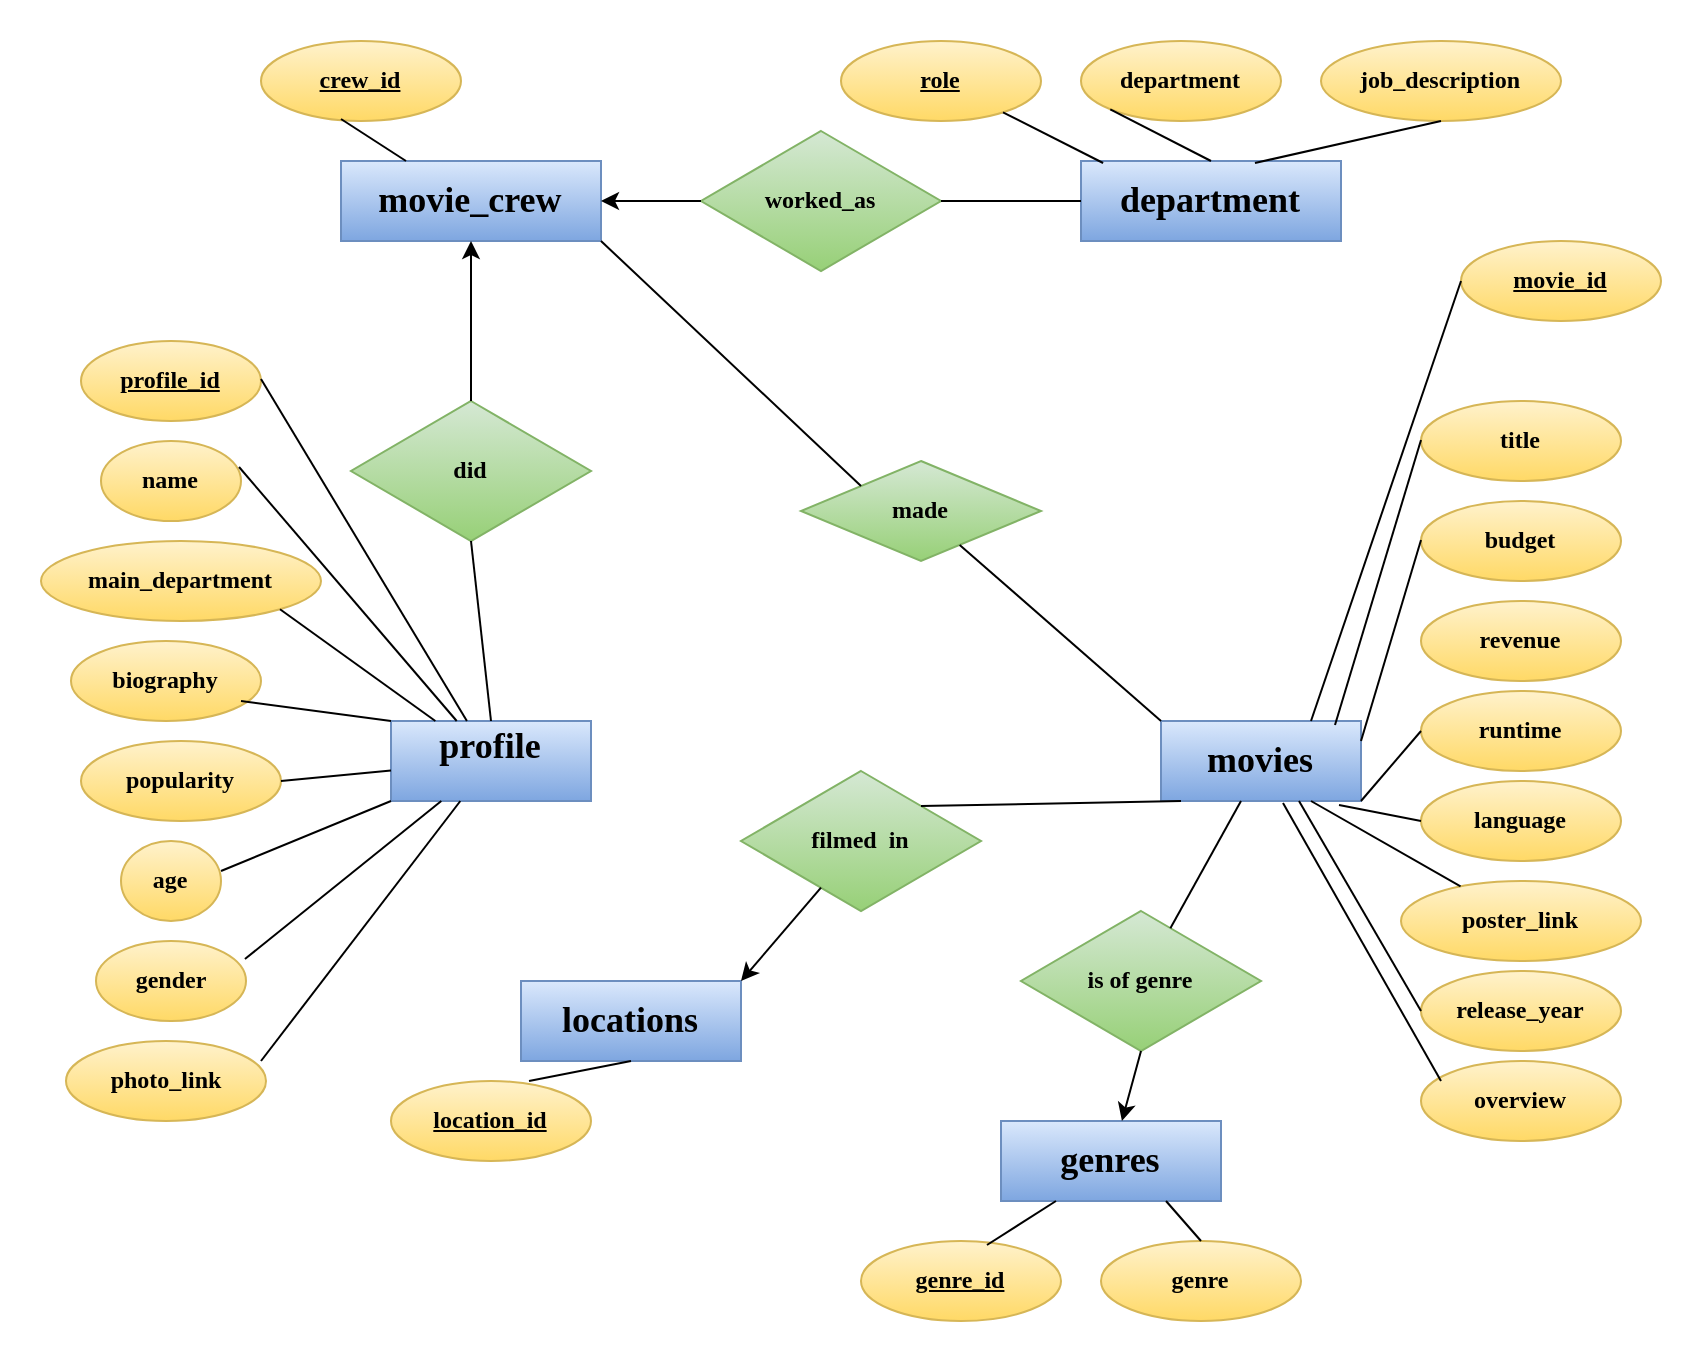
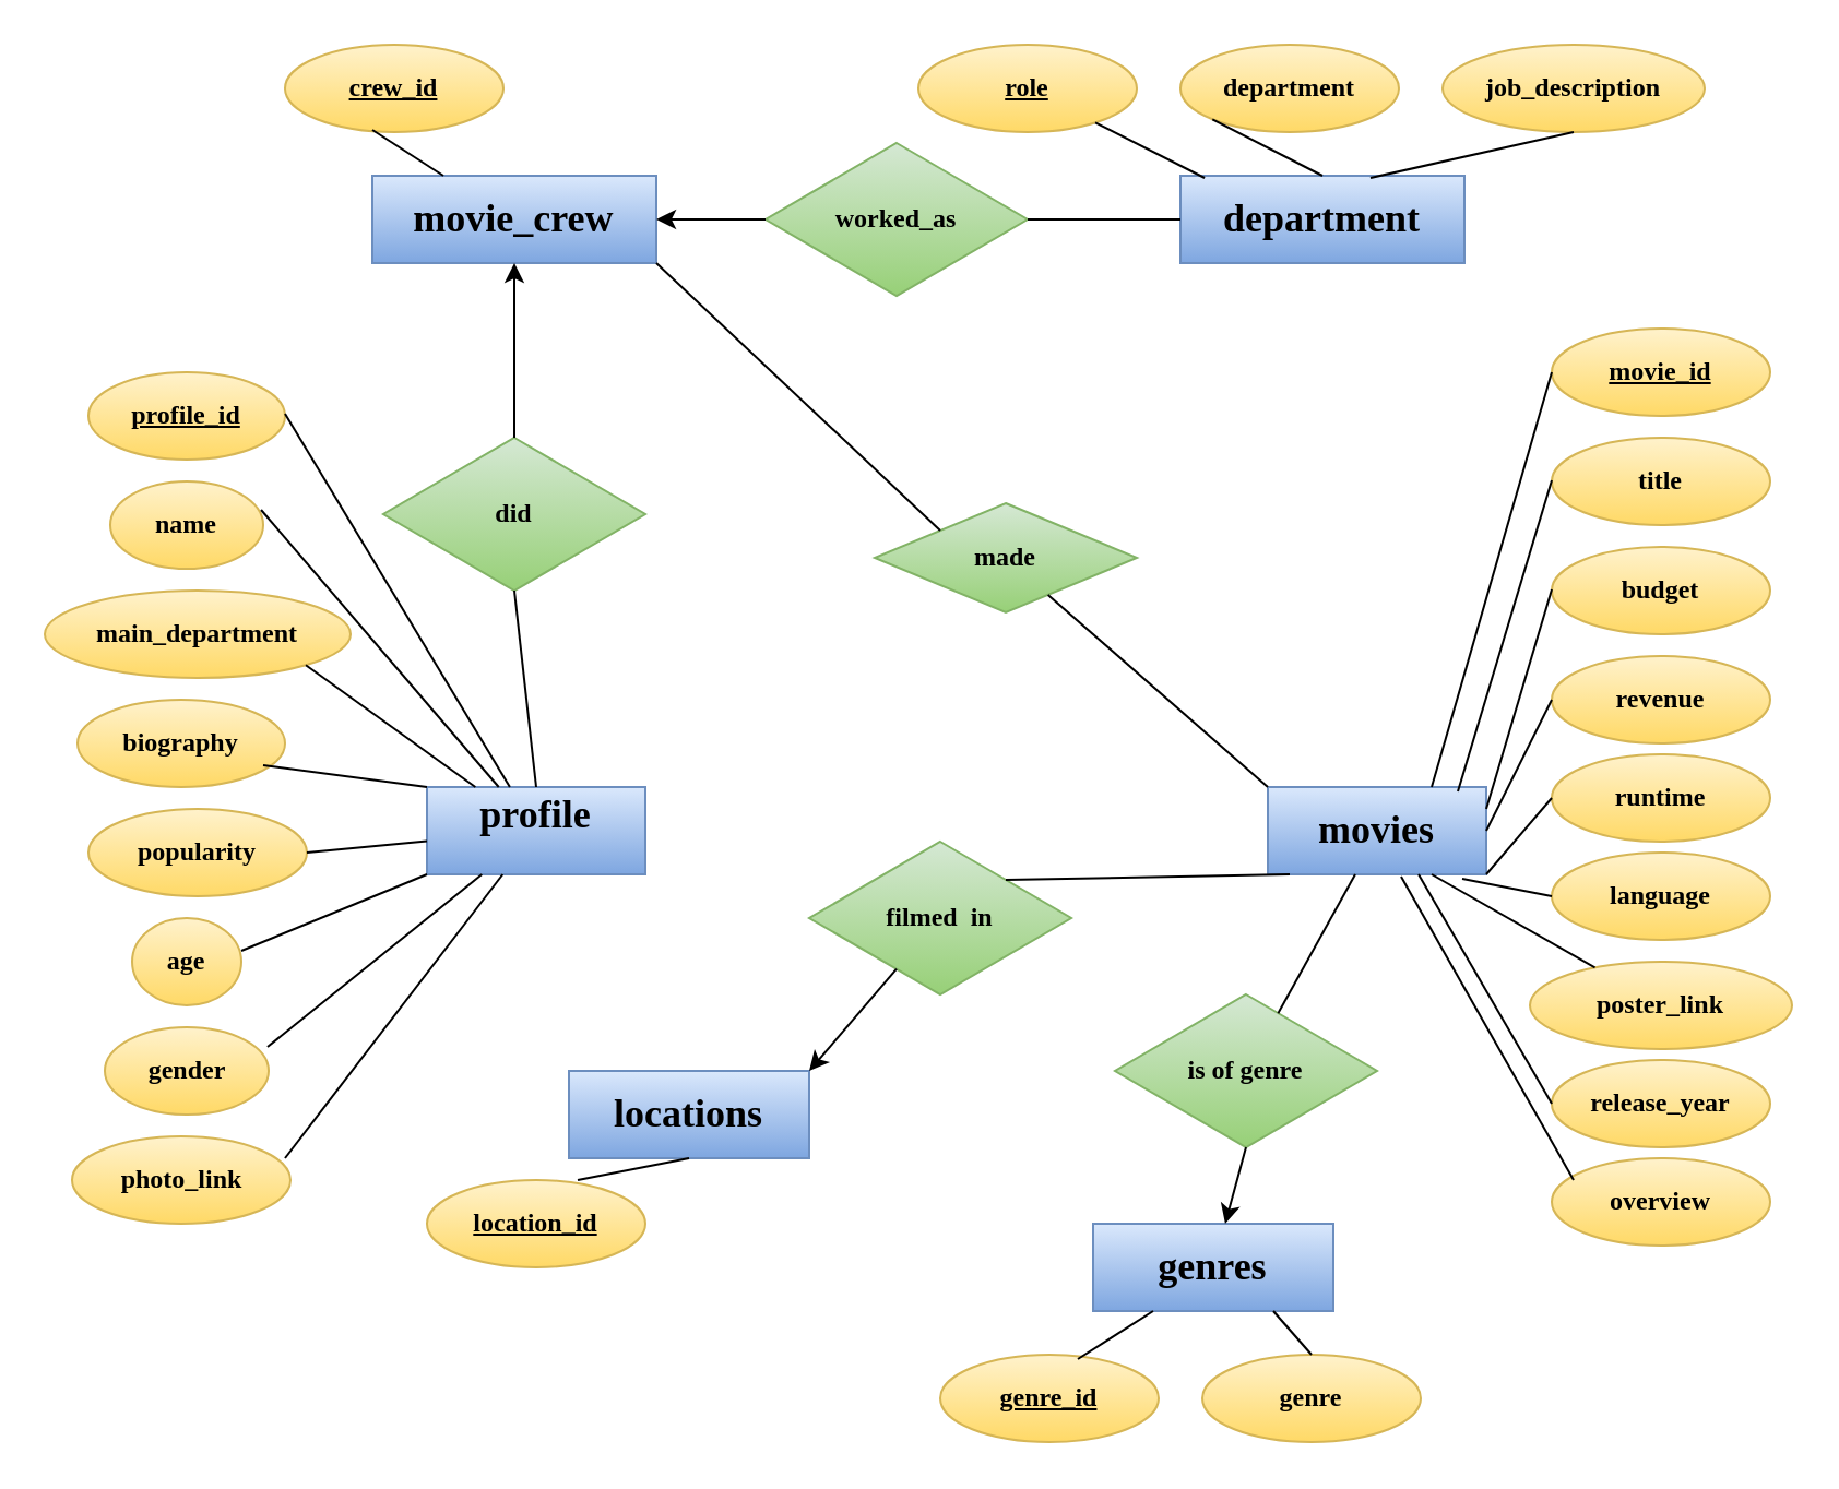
- <mxCell id="9" value="&lt;div style=&quot;direction: rtl&quot;&gt;&lt;b&gt;&lt;font face=&quot;Georgia&quot;&gt;movie_id&lt;/font&gt;&lt;/b&gt;&lt;/div&gt;" style="ellipse;whiteSpace=wrap;html=1;align=center;fontStyle=4;fillColor=#fff2cc;strokeColor=#d6b656;gradientColor=#ffd966;" parent="1" vertex="1"><mxGeometry x="730" y="120" width="100" height="40" as="geometry" /></mxCell>
+ <mxCell id="9" value="&lt;div style=&quot;direction: rtl&quot;&gt;&lt;b&gt;&lt;font face=&quot;Georgia&quot;&gt;movie_id&lt;/font&gt;&lt;/b&gt;&lt;/div&gt;" style="ellipse;whiteSpace=wrap;html=1;align=center;fontStyle=4;fillColor=#fff2cc;strokeColor=#d6b656;gradientColor=#ffd966;" parent="1" vertex="1"><mxGeometry x="710" y="150" width="100" height="40" as="geometry" /></mxCell>
+ <mxCell id="50" value="" style="endArrow=none;html=1;rounded=0;exitX=1;exitY=0.5;exitDx=0;exitDy=0;entryX=0;entryY=0.5;entryDx=0;entryDy=0;" parent="1" source="2" target="16" edge="1"><mxGeometry relative="1" as="geometry"><mxPoint x="570" y="369.5" as="sourcePoint" /><mxPoint x="730" y="369.5" as="targetPoint" /></mxGeometry></mxCell>
